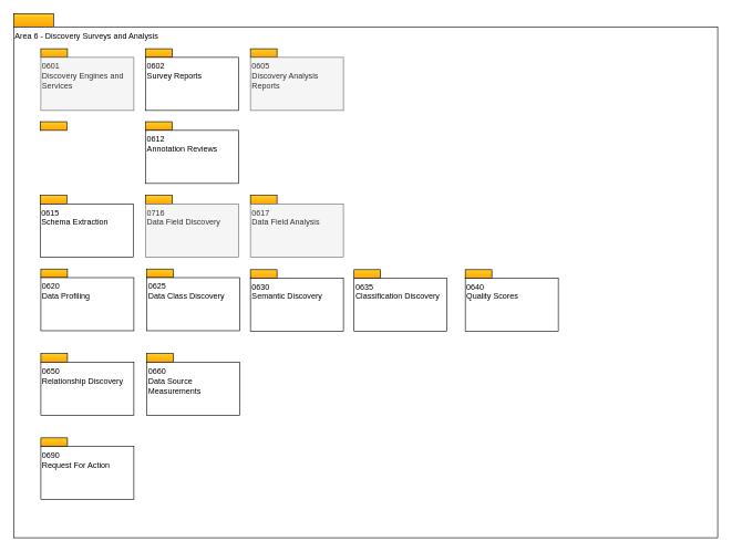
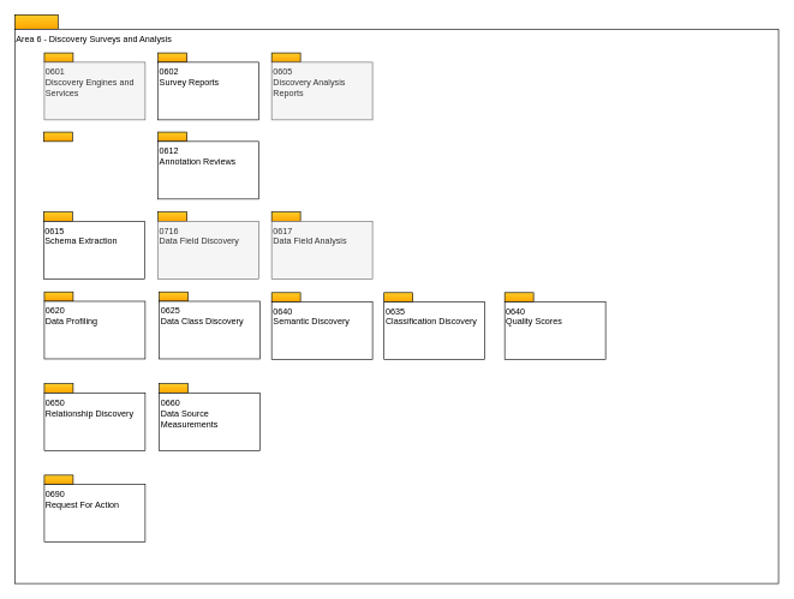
- <mxCell id="14" value="0630&lt;br&gt;Semantic Discovery&lt;br&gt;" style="rounded=0;whiteSpace=wrap;html=1;align=left;verticalAlign=top;" parent="1" vertex="1"><mxGeometry x="376.5" y="419" width="140" height="80" as="geometry" /></mxCell>
+ <mxCell id="14" value="0640&lt;br&gt;Semantic Discovery&lt;br&gt;" style="rounded=0;whiteSpace=wrap;html=1;align=left;verticalAlign=top;" parent="1" vertex="1"><mxGeometry x="376.5" y="419" width="140" height="80" as="geometry" /></mxCell>
